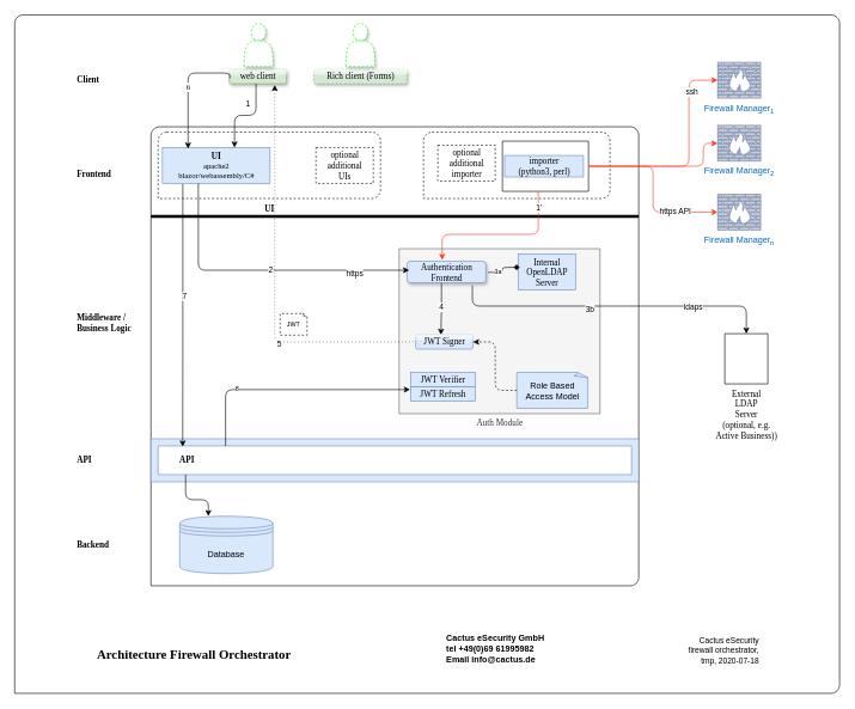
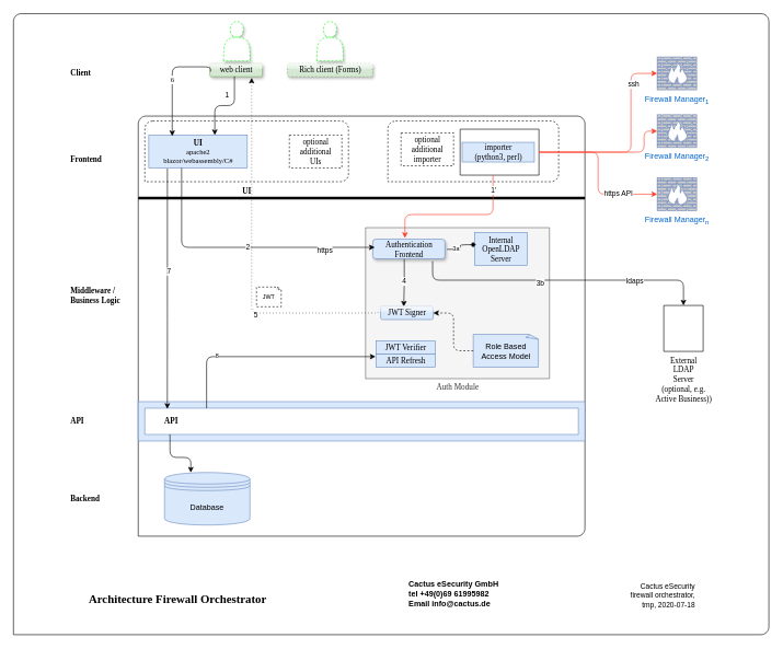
- <mxCell id="8" value="Role Based Access Model" style="whiteSpace=wrap;html=1;shape=mxgraph.basic.document;fillColor=#dae8fc;strokeColor=#6c8ebf;" parent="1" vertex="1"><mxGeometry x="720" y="518.5" width="100" height="50" as="geometry" /></mxCell>
+ <mxCell id="8" value="Role Based Access Model" style="whiteSpace=wrap;html=1;shape=mxgraph.basic.document;fillColor=#dae8fc;strokeColor=#6c8ebf;" parent="1" vertex="1"><mxGeometry x="720" y="508.5" width="100" height="50" as="geometry" /></mxCell>
- <mxCell id="53" value="JWT Refresh" style="text;html=1;align=center;verticalAlign=middle;resizable=0;points=[];autosize=1;fontFamily=Comic Sans MS;strokeColor=#6c8ebf;fillColor=#dae8fc;" parent="1" vertex="1"><mxGeometry x="572" y="538.5" width="90" height="20" as="geometry" /></mxCell>
+ <mxCell id="53" value="API Refresh" style="text;html=1;align=center;verticalAlign=middle;resizable=0;points=[];autosize=1;fontFamily=Comic Sans MS;strokeColor=#6c8ebf;fillColor=#dae8fc;" parent="1" vertex="1"><mxGeometry x="572" y="538.5" width="90" height="20" as="geometry" /></mxCell>
